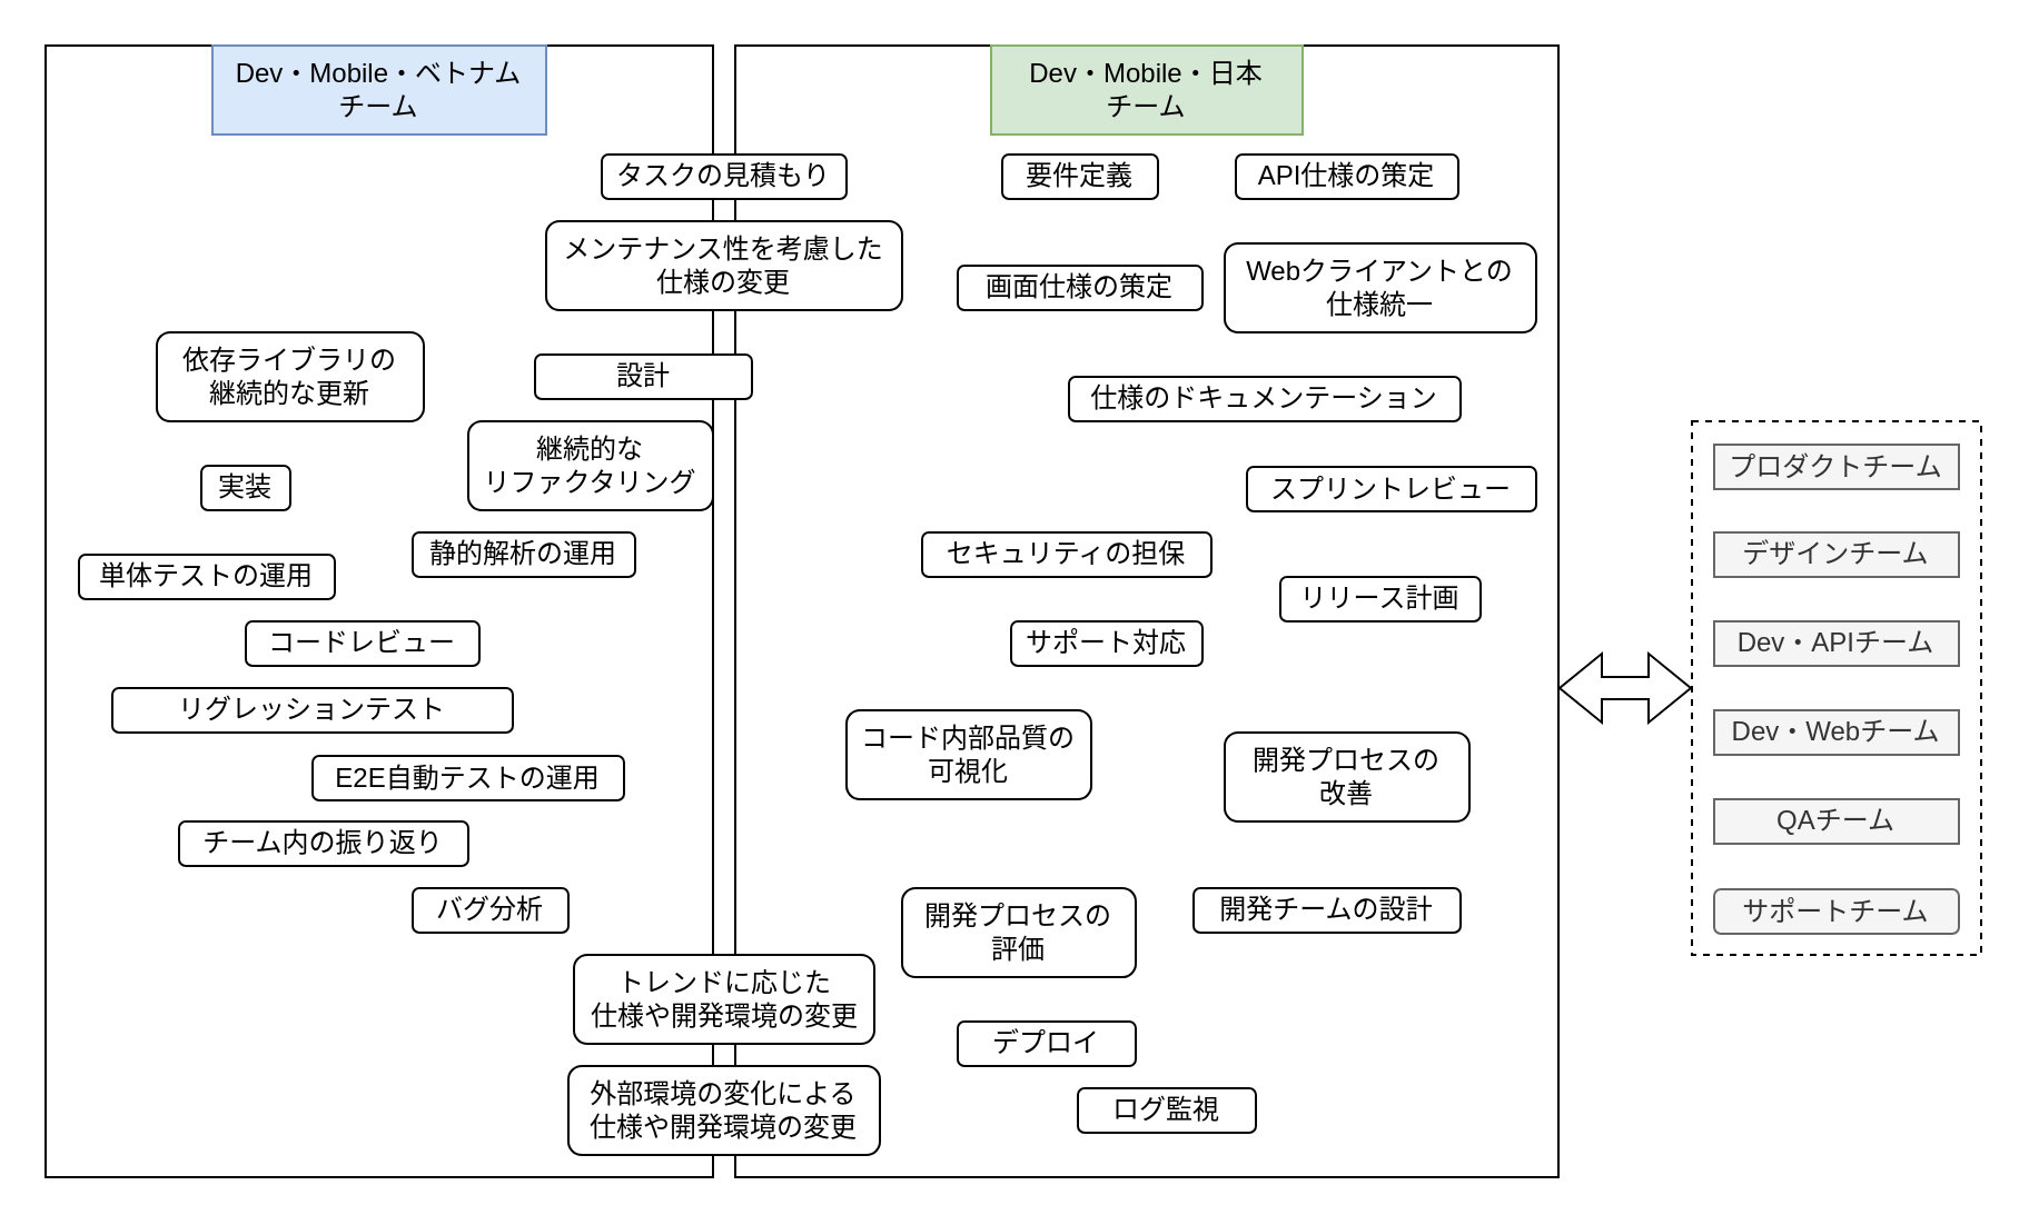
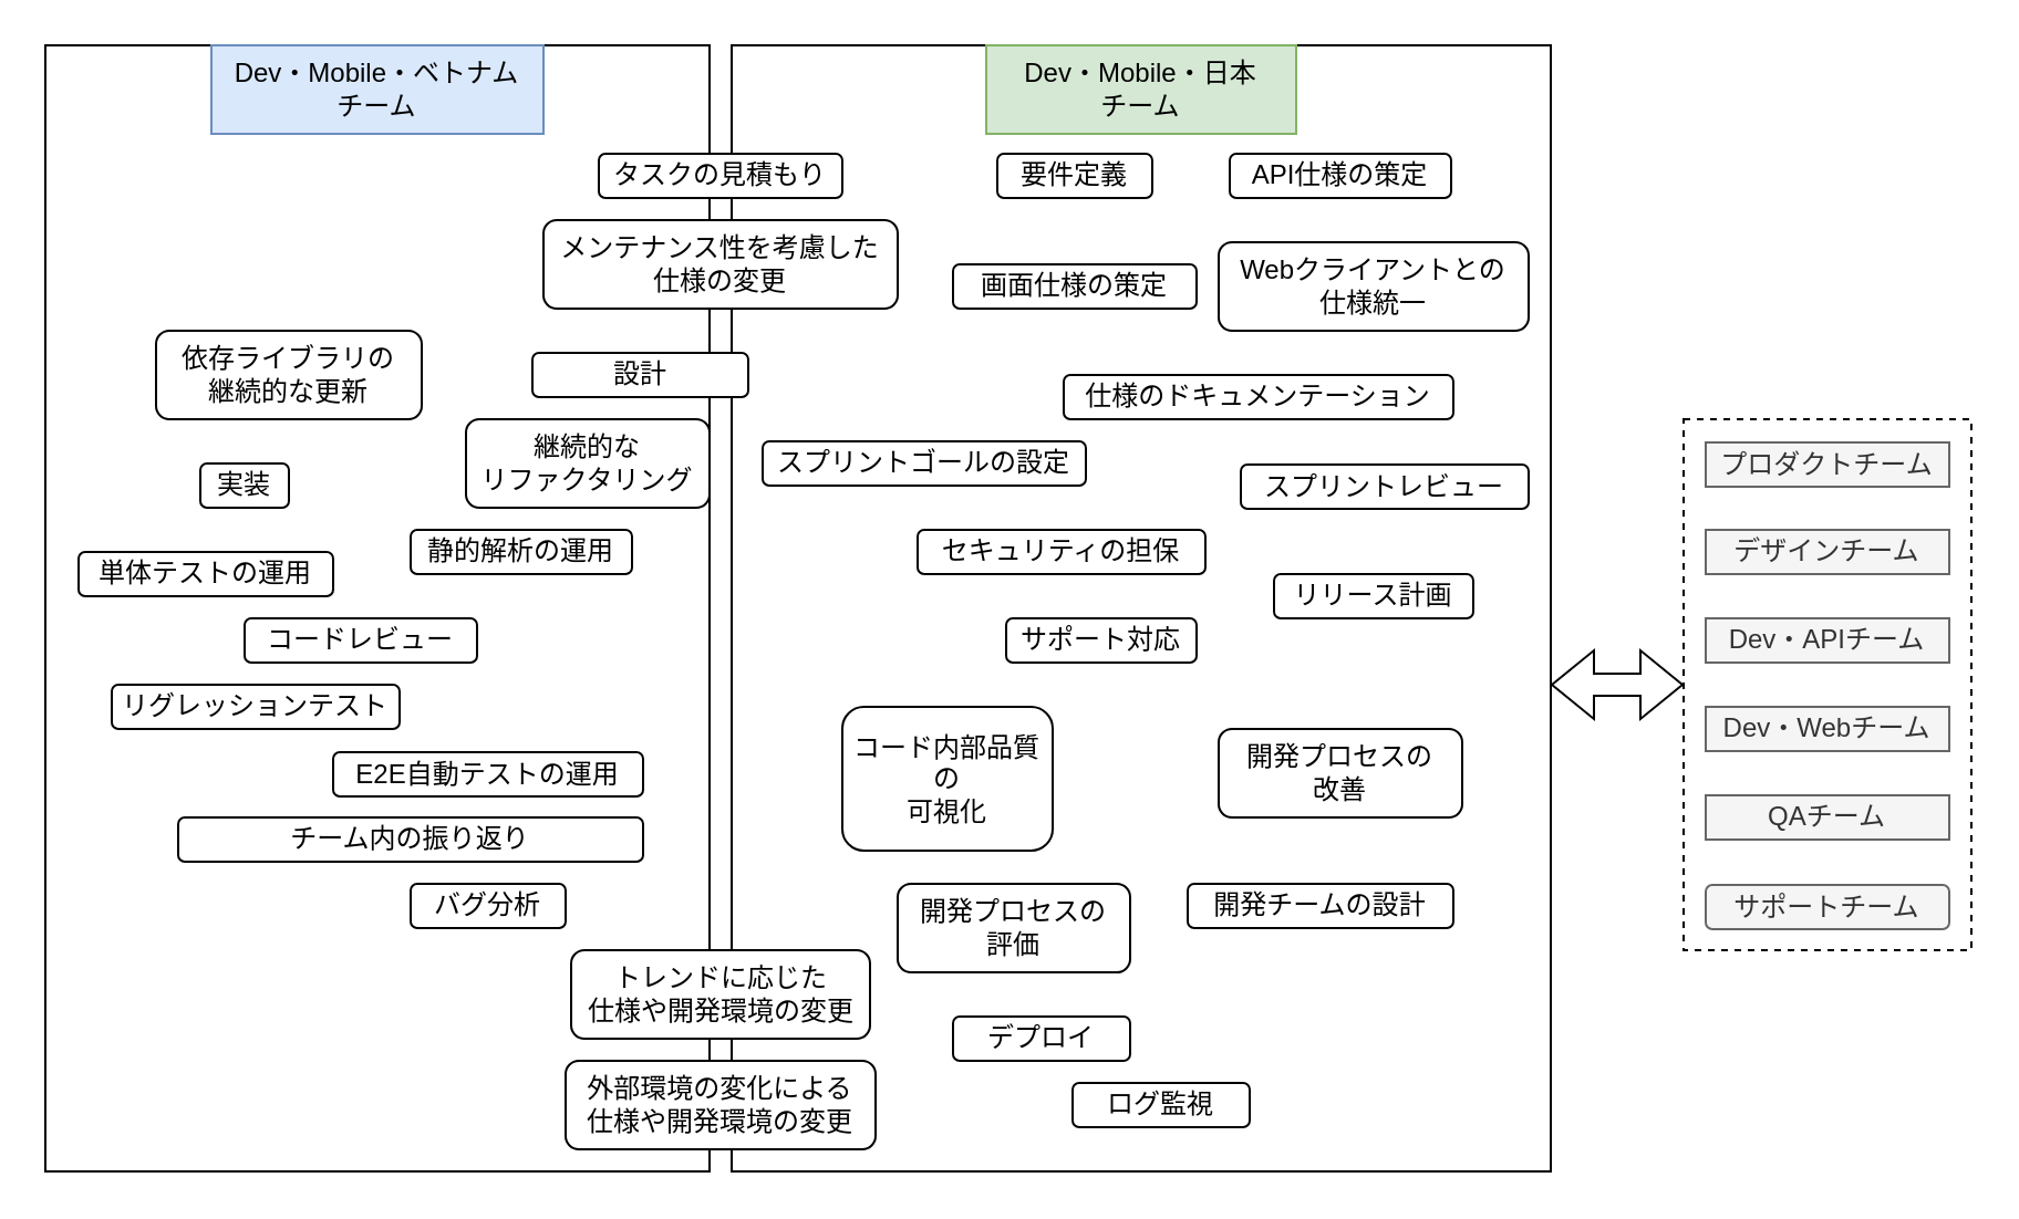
+ <mxCell id="17" value="スプリントゴールの設定" style="rounded=1;whiteSpace=wrap;html=1;" vertex="1" parent="1"><mxGeometry x="344" y="199" width="146" height="20" as="geometry" /></mxCell>
- <mxCell id="7" value="リグレッションテスト" style="rounded=1;whiteSpace=wrap;html=1;" parent="1" vertex="1"><mxGeometry x="50" y="309" width="180" height="20" as="geometry" /></mxCell>
+ <mxCell id="7" value="リグレッションテスト" style="rounded=1;whiteSpace=wrap;html=1;" parent="1" vertex="1"><mxGeometry x="50" y="309" width="130" height="20" as="geometry" /></mxCell>
- <mxCell id="23" value="コード内部品質の&lt;br&gt;可視化" style="rounded=1;whiteSpace=wrap;html=1;" vertex="1" parent="1"><mxGeometry x="380" y="319" width="110" height="40" as="geometry" /></mxCell>
+ <mxCell id="23" value="コード内部品質の&lt;br&gt;可視化" style="rounded=1;whiteSpace=wrap;html=1;" vertex="1" parent="1"><mxGeometry x="380" y="319" width="95" height="65" as="geometry" /></mxCell>
- <mxCell id="13" value="E2E自動テストの運用" style="rounded=1;whiteSpace=wrap;html=1;" vertex="1" parent="1"><mxGeometry x="140" y="339.5" width="140" height="20" as="geometry" /></mxCell>
+ <mxCell id="13" value="E2E自動テストの運用" style="rounded=1;whiteSpace=wrap;html=1;" vertex="1" parent="1"><mxGeometry x="150" y="339.5" width="140" height="20" as="geometry" /></mxCell>
- <mxCell id="10" value="チーム内の振り返り" style="rounded=1;whiteSpace=wrap;html=1;" vertex="1" parent="1"><mxGeometry x="80" y="369" width="130" height="20" as="geometry" /></mxCell>
+ <mxCell id="10" value="チーム内の振り返り" style="rounded=1;whiteSpace=wrap;html=1;" vertex="1" parent="1"><mxGeometry x="80" y="369" width="210" height="20" as="geometry" /></mxCell>
